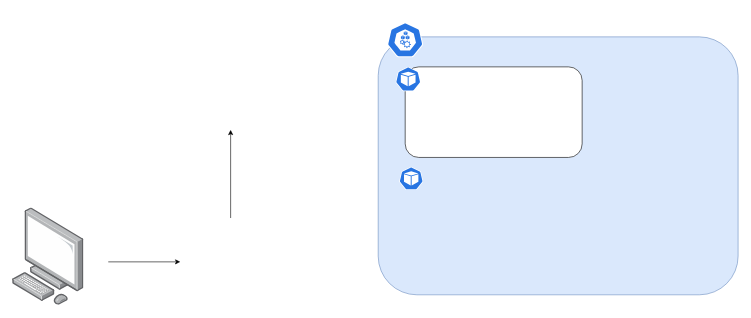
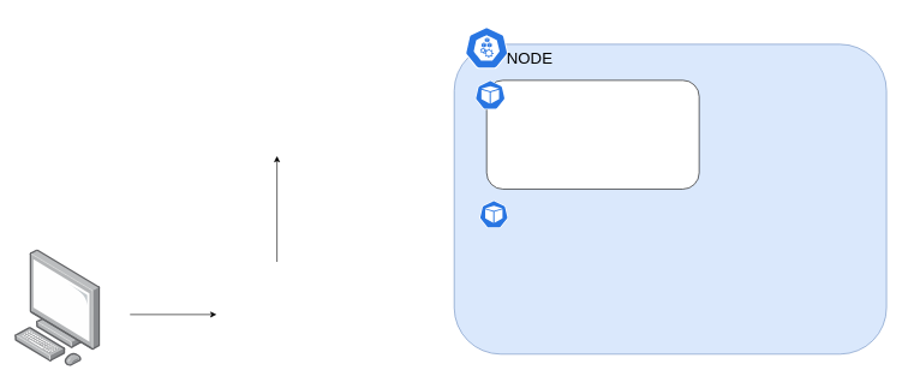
+ <mxCell id="12" value="&lt;font style=&quot;font-size: 22px&quot;&gt;NODE&lt;/font&gt;" style="text;html=1;strokeColor=none;fillColor=none;align=center;verticalAlign=middle;whiteSpace=wrap;rounded=0;strokeWidth=3;" vertex="1" parent="1"><mxGeometry x="715" y="70.9" width="40" height="20" as="geometry" /></mxCell>
